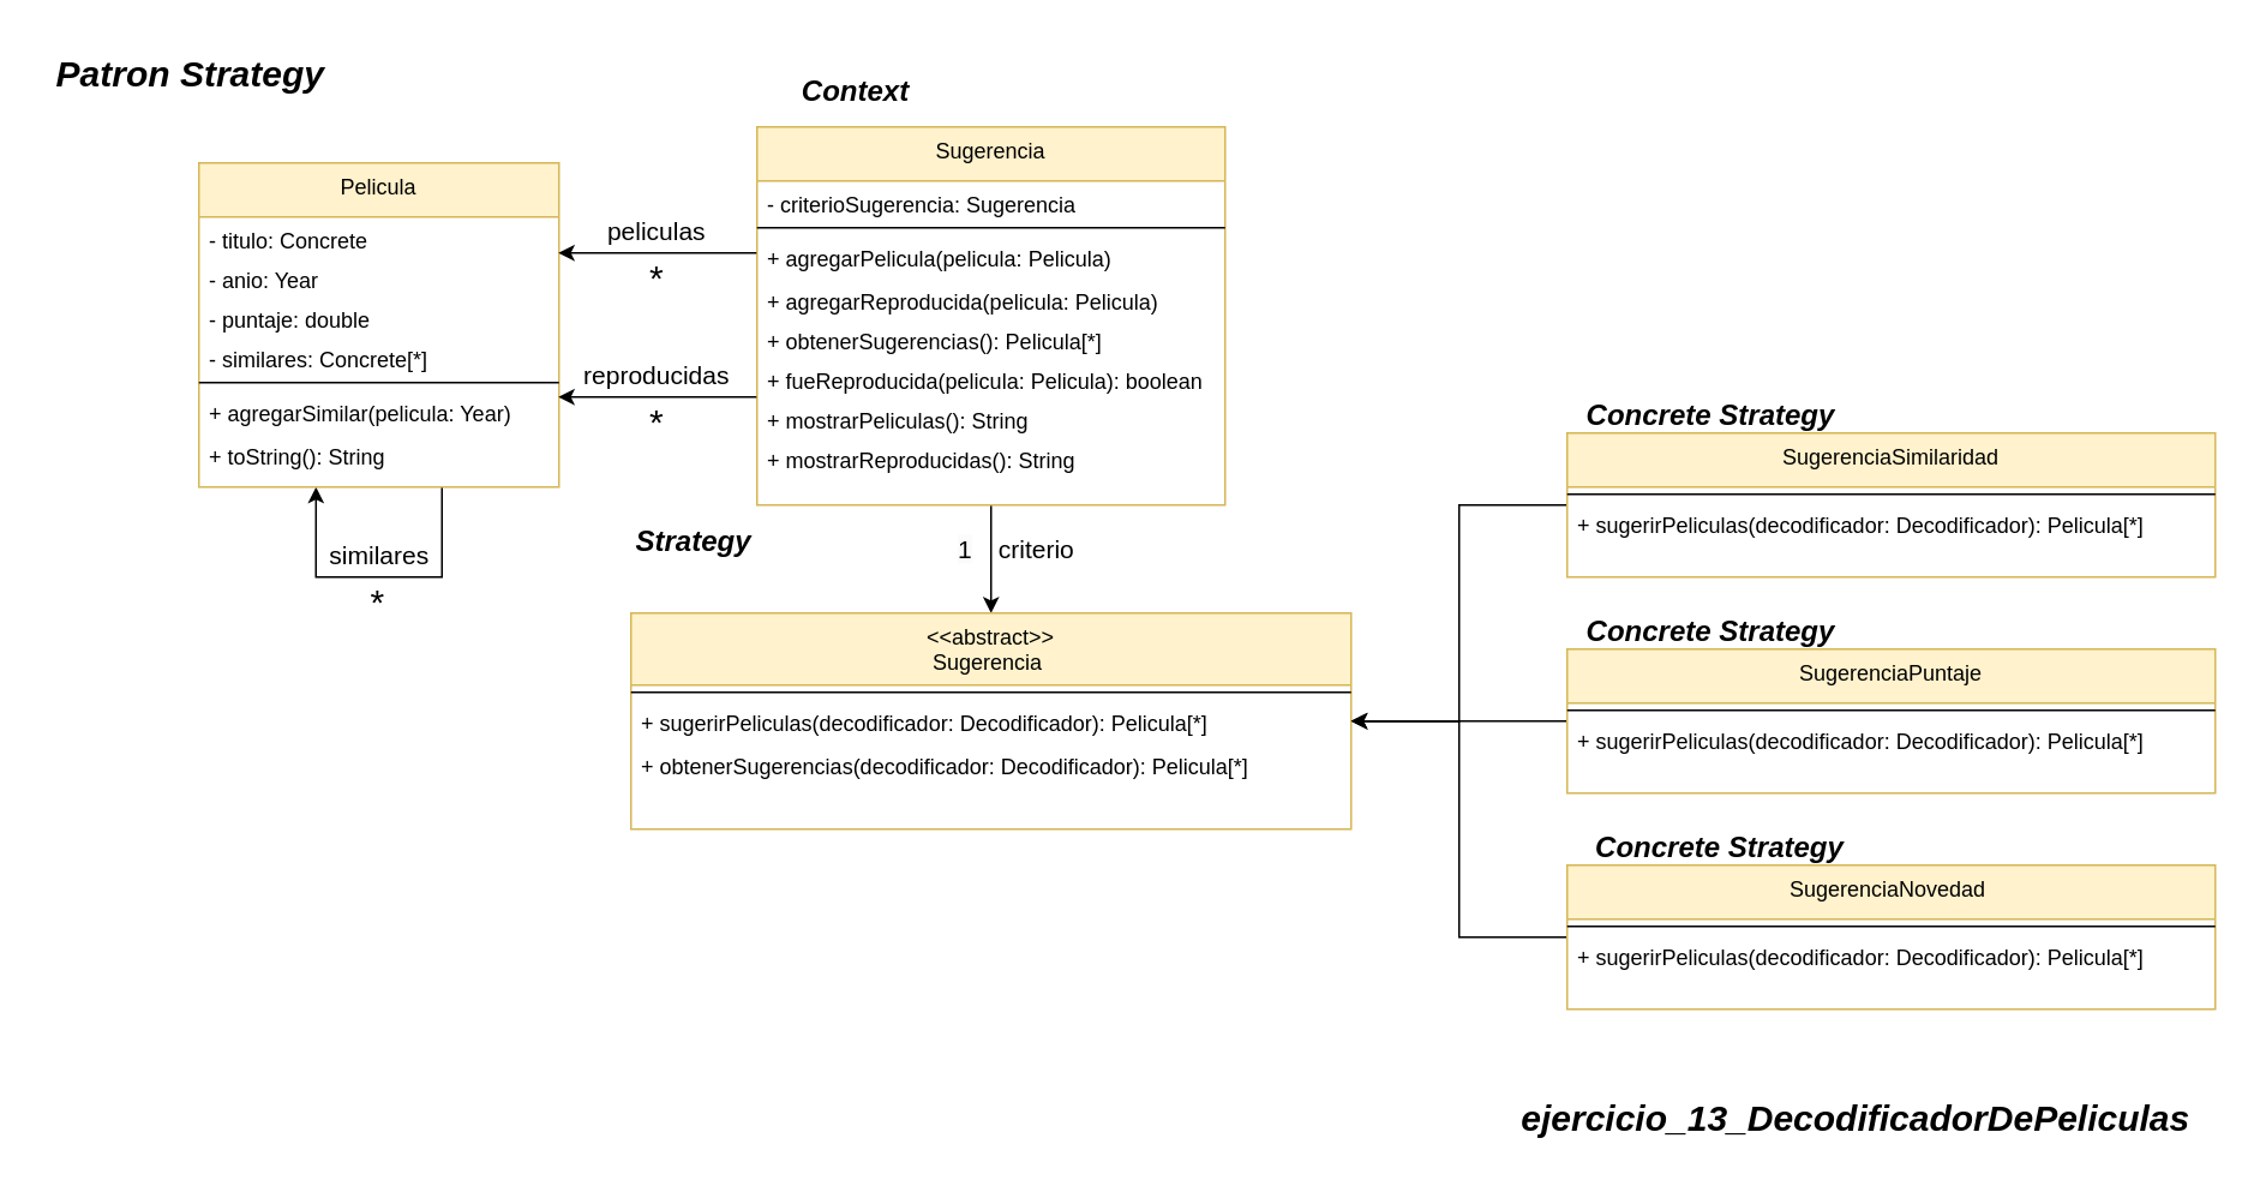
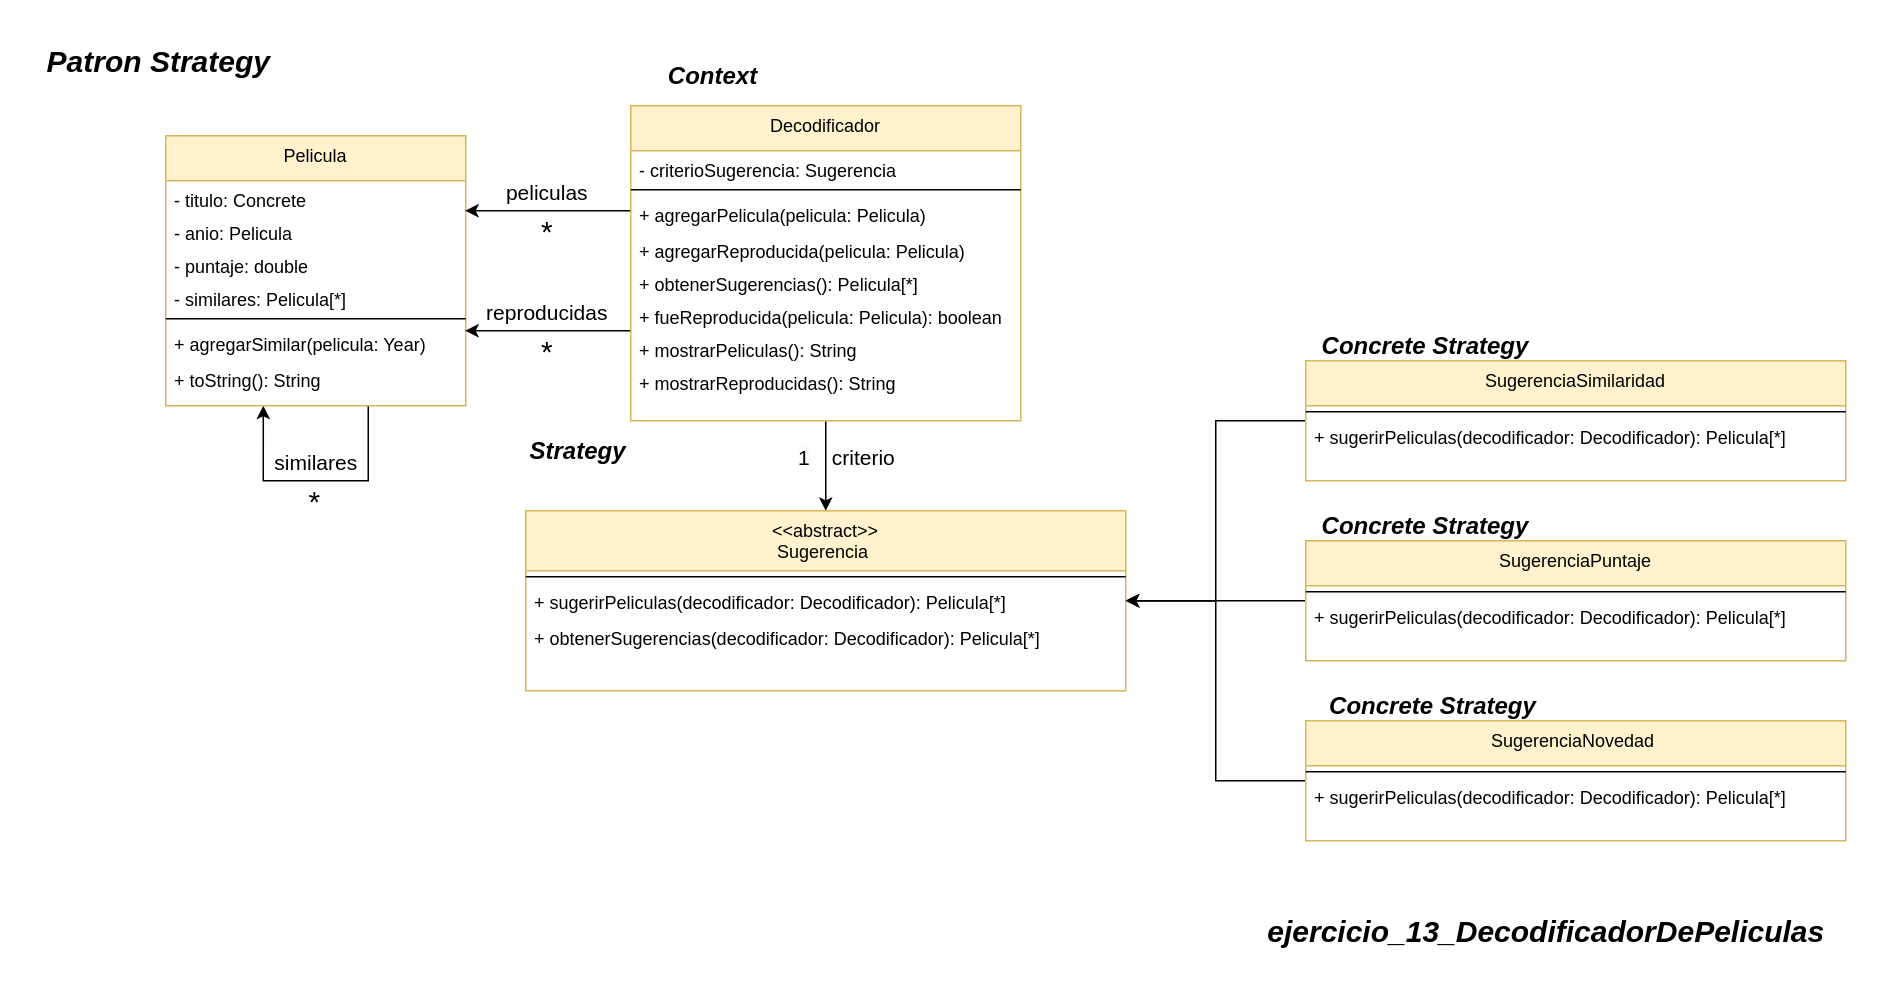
- <mxCell id="12" value="Sugerencia" style="swimlane;fontStyle=0;align=center;verticalAlign=top;childLayout=stackLayout;horizontal=1;startSize=30;horizontalStack=0;resizeParent=1;resizeLast=0;collapsible=1;marginBottom=0;rounded=0;shadow=0;strokeWidth=1;fillColor=#fff2cc;strokeColor=#d6b656;" vertex="1" parent="1"><mxGeometry x="420" y="70" width="260" height="210" as="geometry"><mxRectangle x="110" y="-20" width="160" height="26" as="alternateBounds" /></mxGeometry></mxCell>
+ <mxCell id="12" value="Decodificador" style="swimlane;fontStyle=0;align=center;verticalAlign=top;childLayout=stackLayout;horizontal=1;startSize=30;horizontalStack=0;resizeParent=1;resizeLast=0;collapsible=1;marginBottom=0;rounded=0;shadow=0;strokeWidth=1;fillColor=#fff2cc;strokeColor=#d6b656;" vertex="1" parent="1"><mxGeometry x="420" y="70" width="260" height="210" as="geometry"><mxRectangle x="110" y="-20" width="160" height="26" as="alternateBounds" /></mxGeometry></mxCell>
- <mxCell id="5" value="- anio: Year" style="text;align=left;verticalAlign=top;spacingLeft=4;spacingRight=4;overflow=hidden;rotatable=0;points=[[0,0.5],[1,0.5]];portConstraint=eastwest;rounded=0;shadow=0;html=0;" vertex="1" parent="3"><mxGeometry y="52" width="200" height="22" as="geometry" /></mxCell>
+ <mxCell id="5" value="- anio: Pelicula" style="text;align=left;verticalAlign=top;spacingLeft=4;spacingRight=4;overflow=hidden;rotatable=0;points=[[0,0.5],[1,0.5]];portConstraint=eastwest;rounded=0;shadow=0;html=0;" vertex="1" parent="3"><mxGeometry y="52" width="200" height="22" as="geometry" /></mxCell>
- <mxCell id="7" value="- similares: Concrete[*]" style="text;align=left;verticalAlign=top;spacingLeft=4;spacingRight=4;overflow=hidden;rotatable=0;points=[[0,0.5],[1,0.5]];portConstraint=eastwest;rounded=0;shadow=0;html=0;" vertex="1" parent="3"><mxGeometry y="96" width="200" height="22" as="geometry" /></mxCell>
+ <mxCell id="7" value="- similares: Pelicula[*]" style="text;align=left;verticalAlign=top;spacingLeft=4;spacingRight=4;overflow=hidden;rotatable=0;points=[[0,0.5],[1,0.5]];portConstraint=eastwest;rounded=0;shadow=0;html=0;" vertex="1" parent="3"><mxGeometry y="96" width="200" height="22" as="geometry" /></mxCell>
